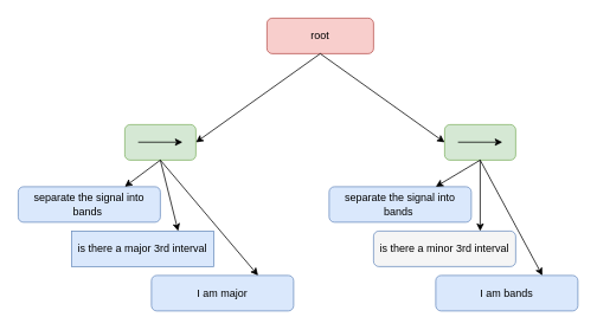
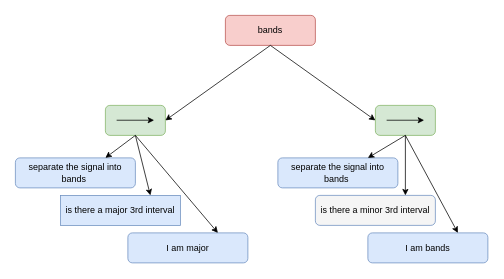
- <mxCell id="2" value="root" style="rounded=1;whiteSpace=wrap;html=1;fillColor=#f8cecc;strokeColor=#b85450;" vertex="1" parent="1"><mxGeometry x="300" y="20" width="120" height="40" as="geometry" /></mxCell>
+ <mxCell id="2" value="bands" style="rounded=1;whiteSpace=wrap;html=1;fillColor=#f8cecc;strokeColor=#b85450;" vertex="1" parent="1"><mxGeometry x="300" y="20" width="120" height="40" as="geometry" /></mxCell>
